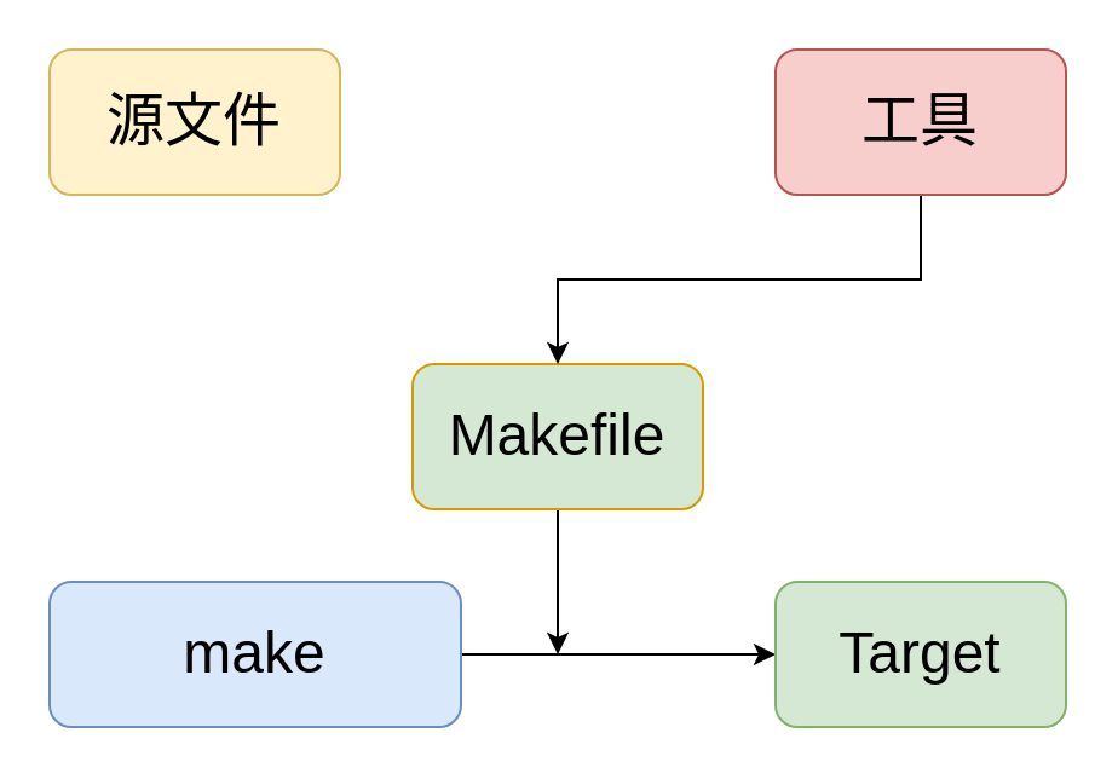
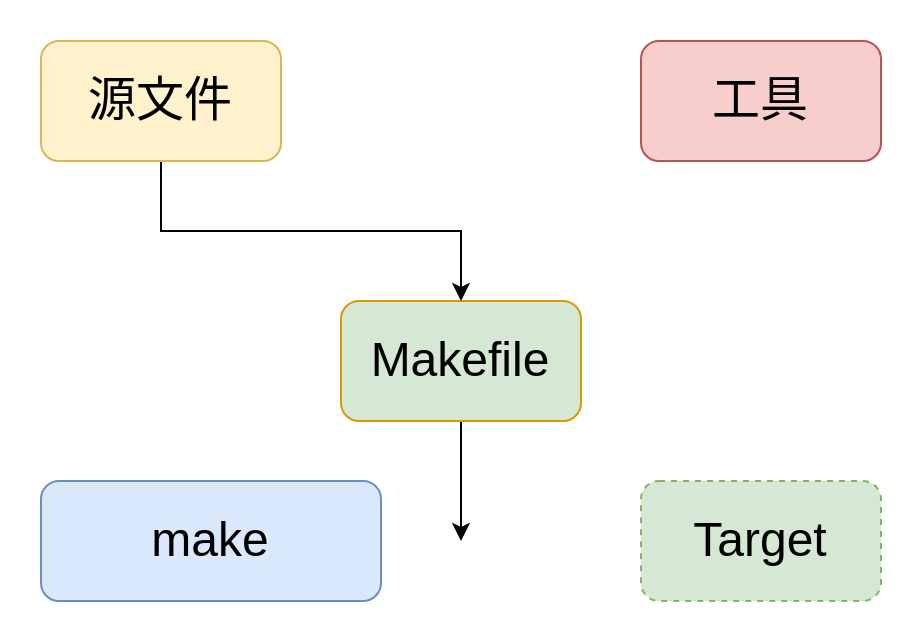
+ <mxCell id="7" style="edgeStyle=orthogonalEdgeStyle;rounded=0;orthogonalLoop=1;jettySize=auto;html=1;fontSize=24;exitX=0.5;exitY=1;exitDx=0;exitDy=0;" edge="1" parent="1" source="8" target="6"><mxGeometry relative="1" as="geometry" /></mxCell>
- <mxCell id="9" style="edgeStyle=orthogonalEdgeStyle;rounded=0;orthogonalLoop=1;jettySize=auto;html=1;entryX=0.5;entryY=0;entryDx=0;entryDy=0;fontSize=24;exitX=0.5;exitY=1;exitDx=0;exitDy=0;" edge="1" parent="1" source="10" target="6"><mxGeometry relative="1" as="geometry" /></mxCell>
- <mxCell id="2" style="edgeStyle=orthogonalEdgeStyle;rounded=0;orthogonalLoop=1;jettySize=auto;html=1;fontSize=24;" edge="1" parent="1" source="3" target="4"><mxGeometry relative="1" as="geometry" /></mxCell>
- <mxCell id="4" value="Target" style="rounded=1;whiteSpace=wrap;html=1;fontSize=24;fillColor=#d5e8d4;strokeColor=#82b366;" vertex="1" parent="1"><mxGeometry x="320" y="240" width="120" height="60" as="geometry" /></mxCell>
+ <mxCell id="4" value="Target" style="rounded=1;whiteSpace=wrap;html=1;fontSize=24;fillColor=#d5e8d4;strokeColor=#82b366;dashed=1;" vertex="1" parent="1"><mxGeometry x="320" y="240" width="120" height="60" as="geometry" /></mxCell>
